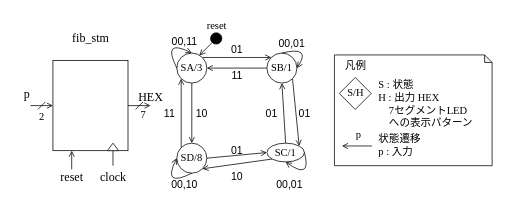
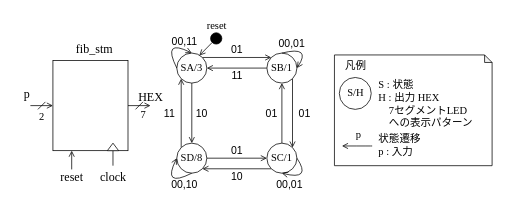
- <mxCell id="7" value="&lt;font&gt;fib_stm&lt;/font&gt;" style="text;html=1;align=center;verticalAlign=middle;resizable=0;points=[];autosize=1;strokeColor=none;fillColor=none;fontSize=16;fontFamily=Lucida Console;labelBackgroundColor=none;" parent="1" vertex="1"><mxGeometry x="75" y="35" width="90" height="30" as="geometry" /></mxCell>
+ <mxCell id="7" value="&lt;font&gt;fib_stm&lt;/font&gt;" style="text;html=1;align=center;verticalAlign=middle;resizable=0;points=[];autosize=1;strokeColor=none;fillColor=none;fontSize=16;fontFamily=Lucida Console;labelBackgroundColor=none;" parent="1" vertex="1"><mxGeometry x="80" y="50" width="90" height="30" as="geometry" /></mxCell>
- <mxCell id="14" value="&lt;span&gt;S/H&lt;/span&gt;" style="rhombus;whiteSpace=wrap;html=1;aspect=fixed;fontFamily=Lucida Console;fontSize=14;fontColor=default;labelBackgroundColor=none;" parent="1" vertex="1"><mxGeometry x="451.5" y="102.5" width="42.5" height="42.5" as="geometry" /></mxCell>
+ <mxCell id="14" value="&lt;span&gt;S/H&lt;/span&gt;" style="ellipse;whiteSpace=wrap;html=1;aspect=fixed;fontFamily=Lucida Console;fontSize=14;fontColor=default;labelBackgroundColor=none;" parent="1" vertex="1"><mxGeometry x="451.5" y="102.5" width="42.5" height="42.5" as="geometry" /></mxCell>
- <mxCell id="34" value="SC/1" style="ellipse;whiteSpace=wrap;html=1;aspect=fixed;fontFamily=Lucida Console;fontSize=14;fontColor=default;labelBackgroundColor=none;" parent="24" vertex="1"><mxGeometry x="150" y="170" width="50" height="25" as="geometry" /></mxCell>
+ <mxCell id="34" value="SC/1" style="ellipse;whiteSpace=wrap;html=1;aspect=fixed;fontFamily=Lucida Console;fontSize=14;fontColor=default;labelBackgroundColor=none;" parent="24" vertex="1"><mxGeometry x="150" y="170" width="40" height="40" as="geometry" /></mxCell>
